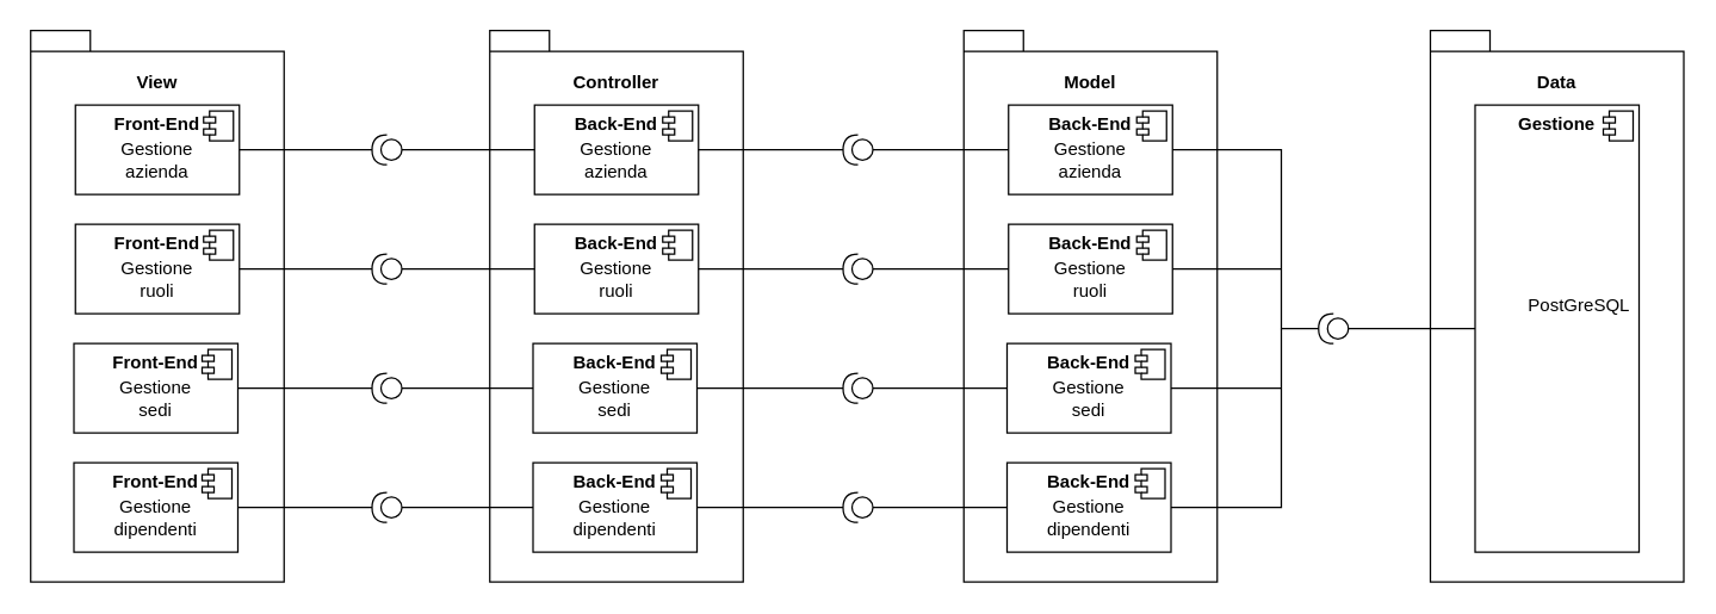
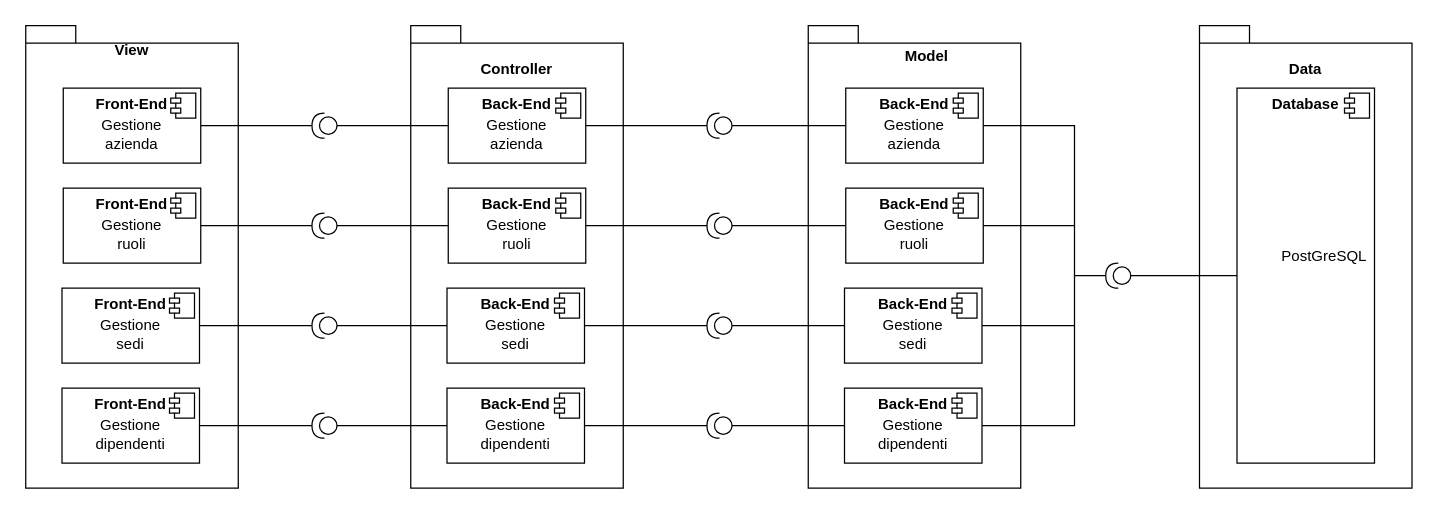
- <mxCell id="3" value="&lt;b&gt;View&lt;/b&gt;" style="text;html=1;strokeColor=none;fillColor=none;align=center;verticalAlign=middle;whiteSpace=wrap;rounded=0;" vertex="1" parent="1"><mxGeometry x="75" y="40" width="60" height="30" as="geometry" /></mxCell>
+ <mxCell id="3" value="&lt;b&gt;View&lt;/b&gt;" style="text;html=1;strokeColor=none;fillColor=none;align=center;verticalAlign=middle;whiteSpace=wrap;rounded=0;" vertex="1" parent="1"><mxGeometry x="75" y="25" width="60" height="30" as="geometry" /></mxCell>
- <mxCell id="31" value="&lt;b&gt;Model&lt;/b&gt;" style="text;html=1;strokeColor=none;fillColor=none;align=center;verticalAlign=middle;whiteSpace=wrap;rounded=0;" vertex="1" parent="1"><mxGeometry x="701" y="40" width="60" height="30" as="geometry" /></mxCell>
+ <mxCell id="31" value="&lt;b&gt;Model&lt;/b&gt;" style="text;html=1;strokeColor=none;fillColor=none;align=center;verticalAlign=middle;whiteSpace=wrap;rounded=0;" vertex="1" parent="1"><mxGeometry x="711" y="30" width="60" height="30" as="geometry" /></mxCell>
- <mxCell id="46" value="&lt;p style=&quot;margin: 0px ; margin-top: 6px ; text-align: center&quot;&gt;&lt;b&gt;Gestione&lt;/b&gt;&lt;/p&gt;" style="align=left;overflow=fill;html=1;dropTarget=0;" vertex="1" parent="1"><mxGeometry x="989" y="70" width="110" height="300" as="geometry" /></mxCell>
+ <mxCell id="46" value="&lt;p style=&quot;margin: 0px ; margin-top: 6px ; text-align: center&quot;&gt;&lt;b&gt;Database&lt;/b&gt;&lt;/p&gt;" style="align=left;overflow=fill;html=1;dropTarget=0;" vertex="1" parent="1"><mxGeometry x="989" y="70" width="110" height="300" as="geometry" /></mxCell>
